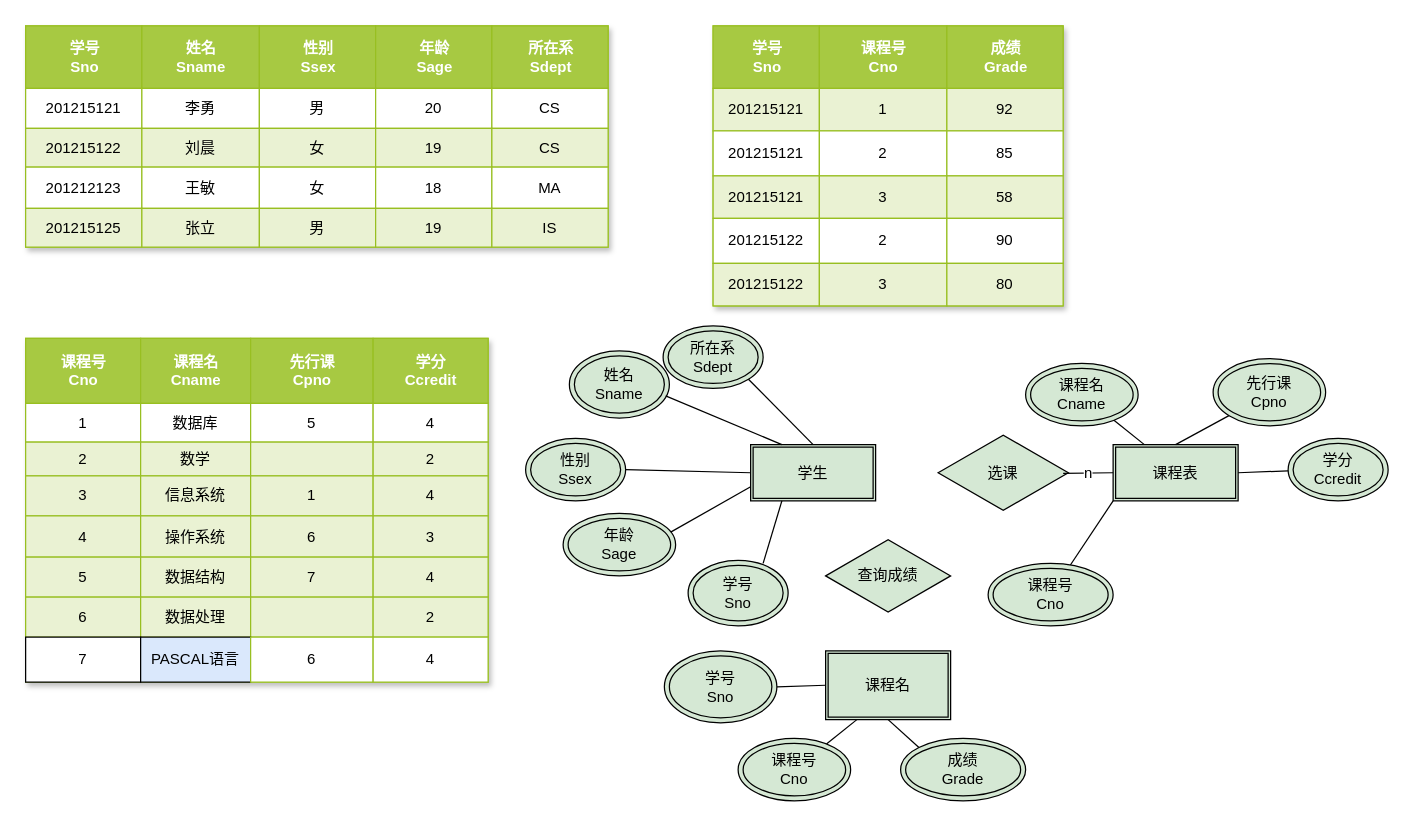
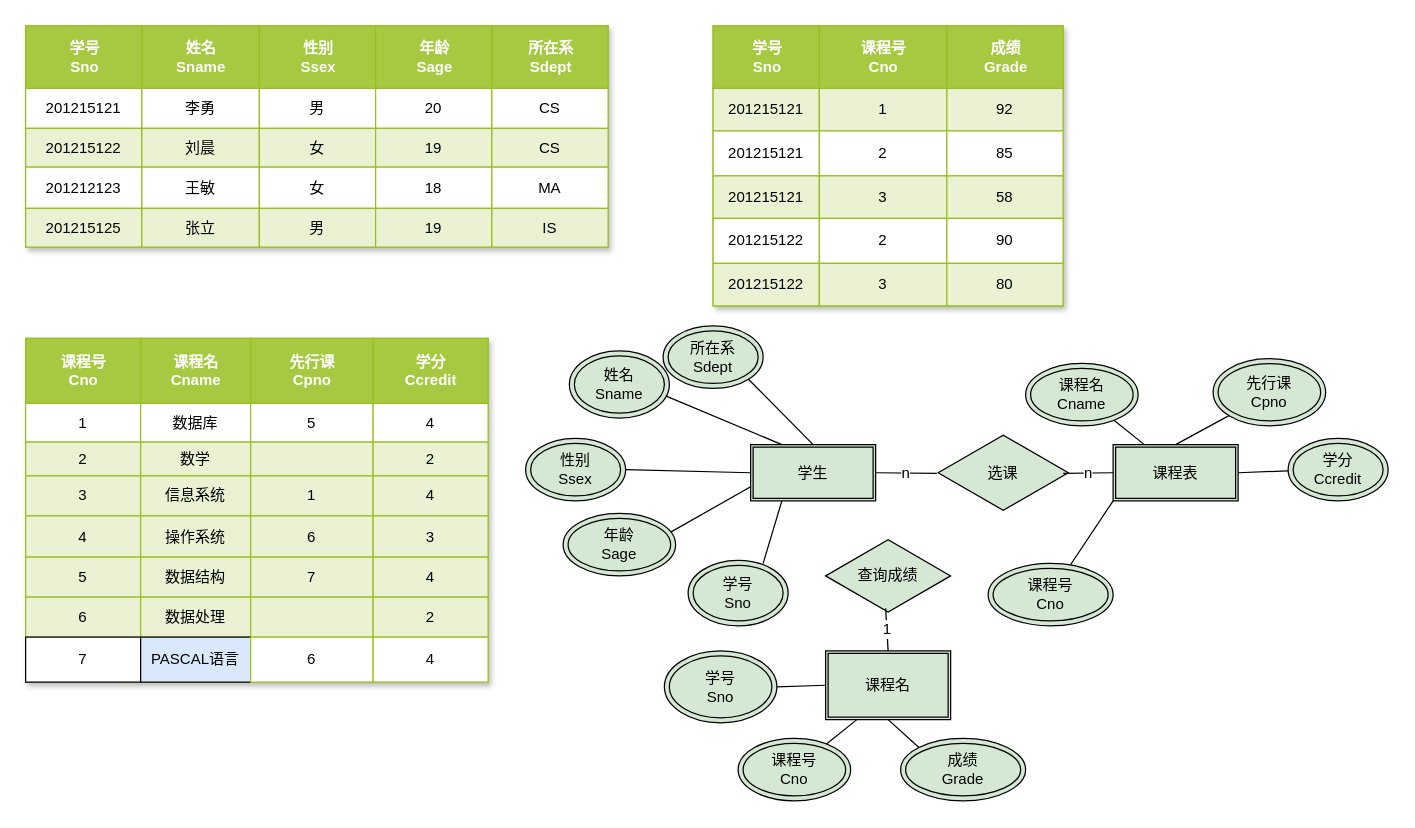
+ <mxCell id="104" value="n" style="endArrow=none;html=1;rounded=0;fontFamily=Helvetica;fontSize=12;entryX=-0.01;entryY=0.508;entryDx=0;entryDy=0;entryPerimeter=0;exitX=1;exitY=0.5;exitDx=0;exitDy=0;" edge="1" parent="1" source="101" target="100"><mxGeometry width="50" height="50" relative="1" as="geometry"><mxPoint x="620" y="430" as="sourcePoint" /><mxPoint x="670" y="380" as="targetPoint" /></mxGeometry></mxCell>
+ <mxCell id="125" value="1" style="endArrow=none;html=1;rounded=0;fontFamily=Helvetica;fontSize=12;exitX=0.5;exitY=0;exitDx=0;exitDy=0;entryX=0.48;entryY=0.933;entryDx=0;entryDy=0;entryPerimeter=0;" edge="1" parent="1" source="124" target="99"><mxGeometry width="50" height="50" relative="1" as="geometry"><mxPoint x="540" y="350" as="sourcePoint" /><mxPoint x="590" y="300" as="targetPoint" /></mxGeometry></mxCell>
